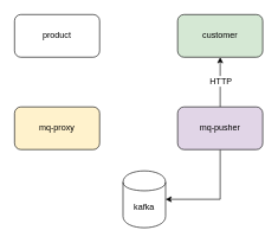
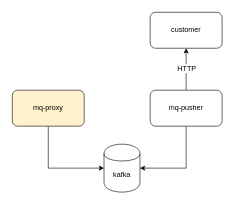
- <mxCell id="9" value="product" style="rounded=1;whiteSpace=wrap;html=1;" vertex="1" parent="1"><mxGeometry x="20" y="20" width="120" height="60" as="geometry" /></mxCell>
- <mxCell id="10" value="customer" style="rounded=1;whiteSpace=wrap;html=1;fillColor=#d5e8d4;" vertex="1" parent="1"><mxGeometry x="250" y="20" width="120" height="60" as="geometry" /></mxCell>
+ <mxCell id="10" value="customer" style="rounded=1;whiteSpace=wrap;html=1;" vertex="1" parent="1"><mxGeometry x="250" y="20" width="120" height="60" as="geometry" /></mxCell>
- <mxCell id="8" value="mq-pusher" style="rounded=1;whiteSpace=wrap;html=1;fillColor=#e1d5e7;" vertex="1" parent="1"><mxGeometry x="250" y="150" width="120" height="60" as="geometry" /></mxCell>
+ <mxCell id="8" value="mq-pusher" style="rounded=1;whiteSpace=wrap;html=1;" vertex="1" parent="1"><mxGeometry x="250" y="150" width="120" height="60" as="geometry" /></mxCell>
+ <mxCell id="3" style="edgeStyle=orthogonalEdgeStyle;rounded=0;orthogonalLoop=1;jettySize=auto;html=1;exitX=0.5;exitY=1;exitDx=0;exitDy=0;entryX=0;entryY=0.5;entryDx=0;entryDy=0;" edge="1" parent="1" source="4" target="2"><mxGeometry relative="1" as="geometry" /></mxCell>
